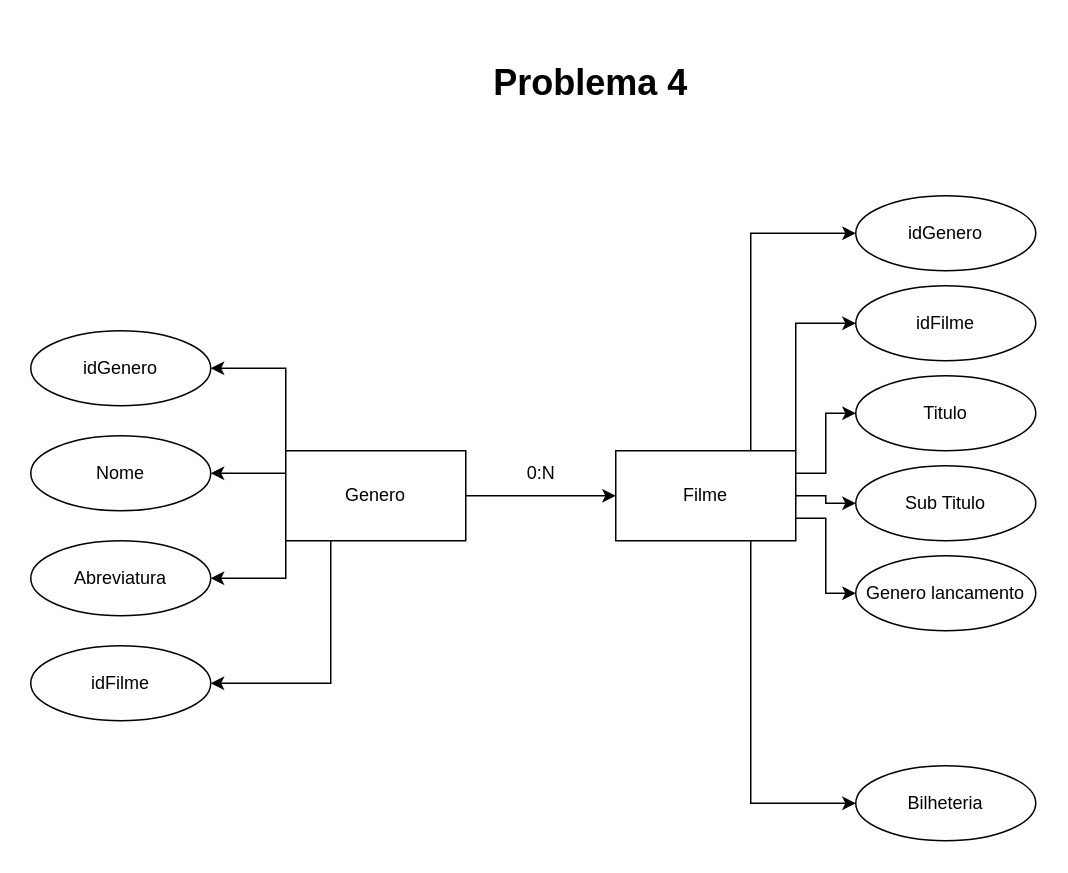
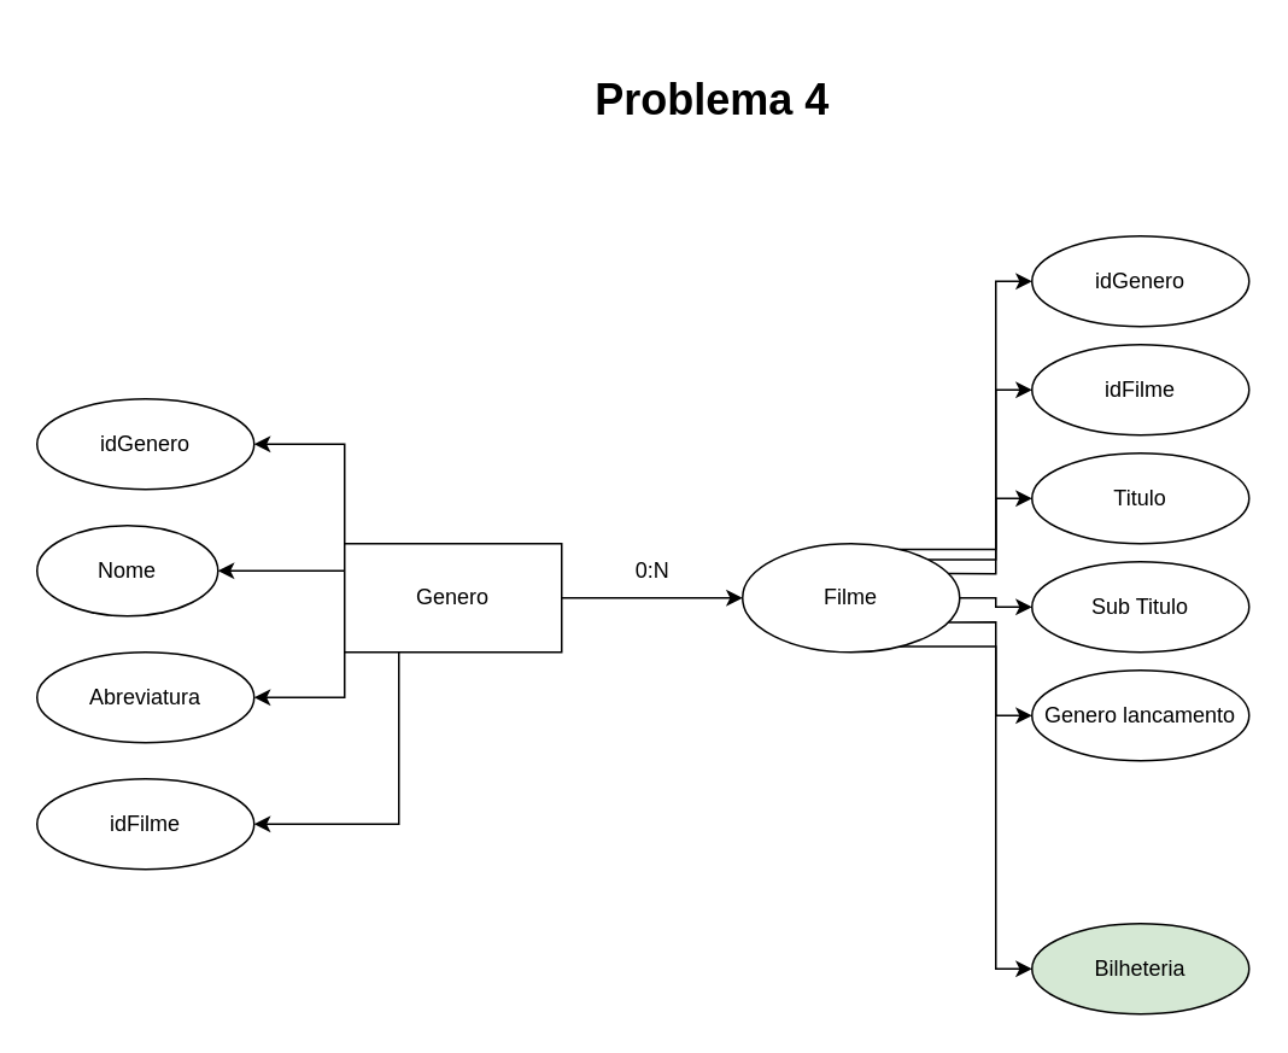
- <mxCell id="16" value="Nome" style="ellipse;whiteSpace=wrap;html=1;" parent="1" vertex="1"><mxGeometry x="20" y="290" width="120" height="50" as="geometry" /></mxCell>
+ <mxCell id="16" value="Nome" style="ellipse;whiteSpace=wrap;html=1;" parent="1" vertex="1"><mxGeometry x="20" y="290" width="100" height="50" as="geometry" /></mxCell>
- <mxCell id="8" value="Filme" style="rounded=0;whiteSpace=wrap;html=1;" parent="1" vertex="1"><mxGeometry x="410" y="300" width="120" height="60" as="geometry" /></mxCell>
+ <mxCell id="8" value="Filme" style="ellipse;whiteSpace=wrap;html=1;" parent="1" vertex="1"><mxGeometry x="410" y="300" width="120" height="60" as="geometry" /></mxCell>
- <mxCell id="24" value="Bilheteria" style="ellipse;whiteSpace=wrap;html=1;" parent="1" vertex="1"><mxGeometry x="570" y="510" width="120" height="50" as="geometry" /></mxCell>
+ <mxCell id="24" value="Bilheteria" style="ellipse;whiteSpace=wrap;html=1;fillColor=#d5e8d4;" parent="1" vertex="1"><mxGeometry x="570" y="510" width="120" height="50" as="geometry" /></mxCell>
